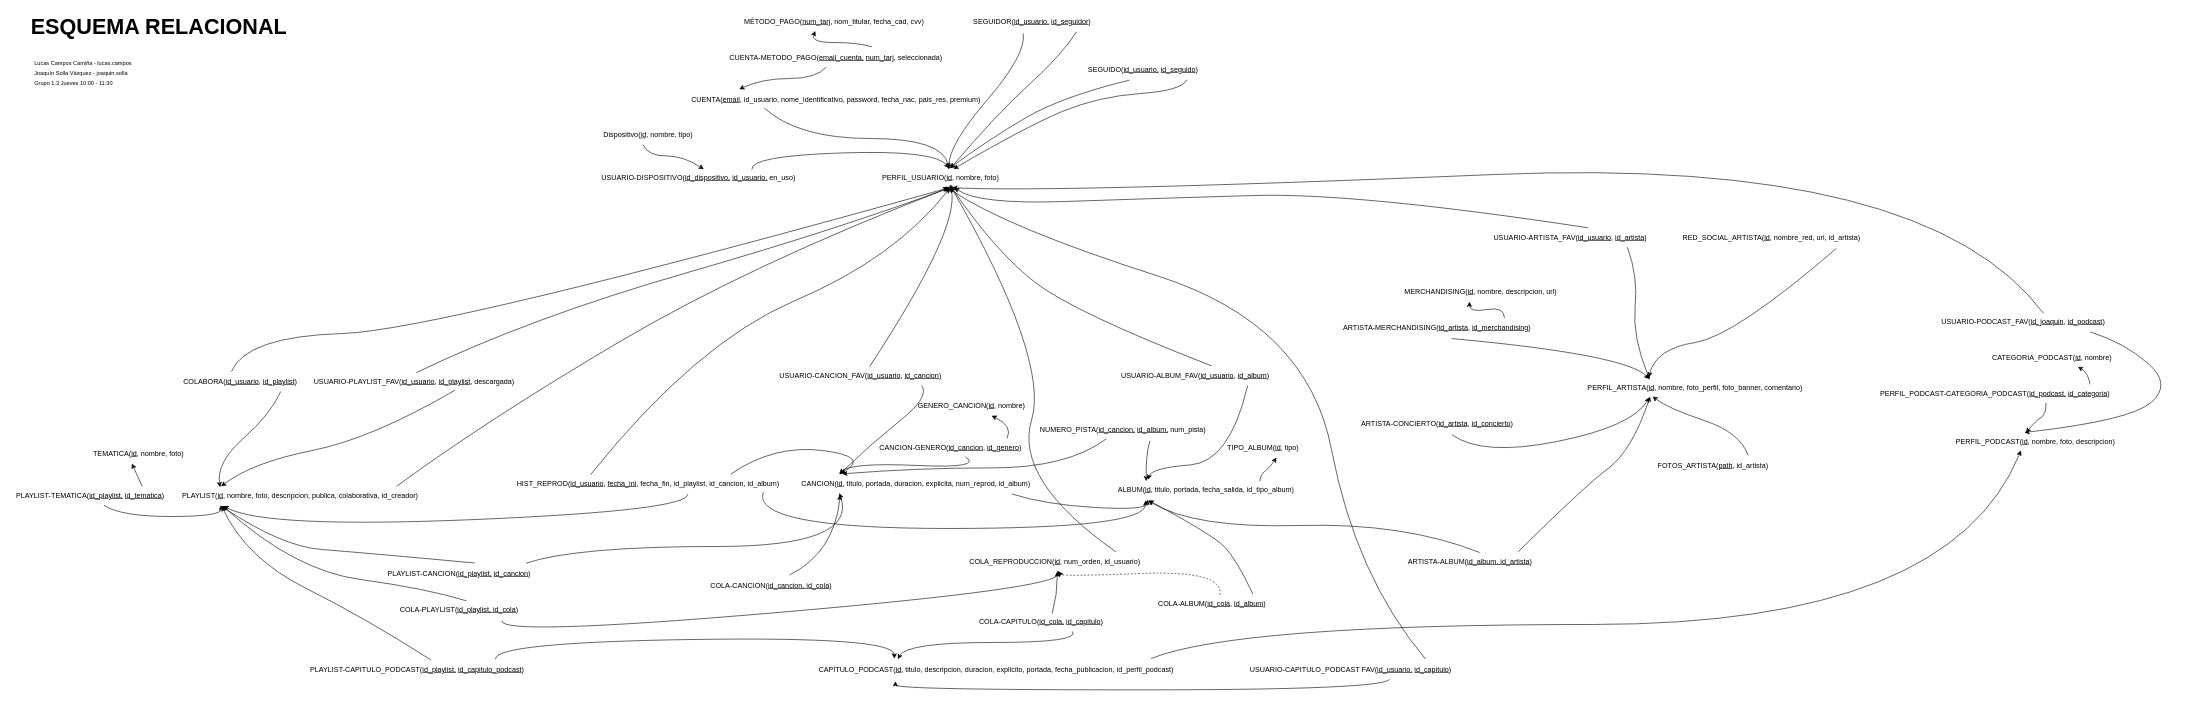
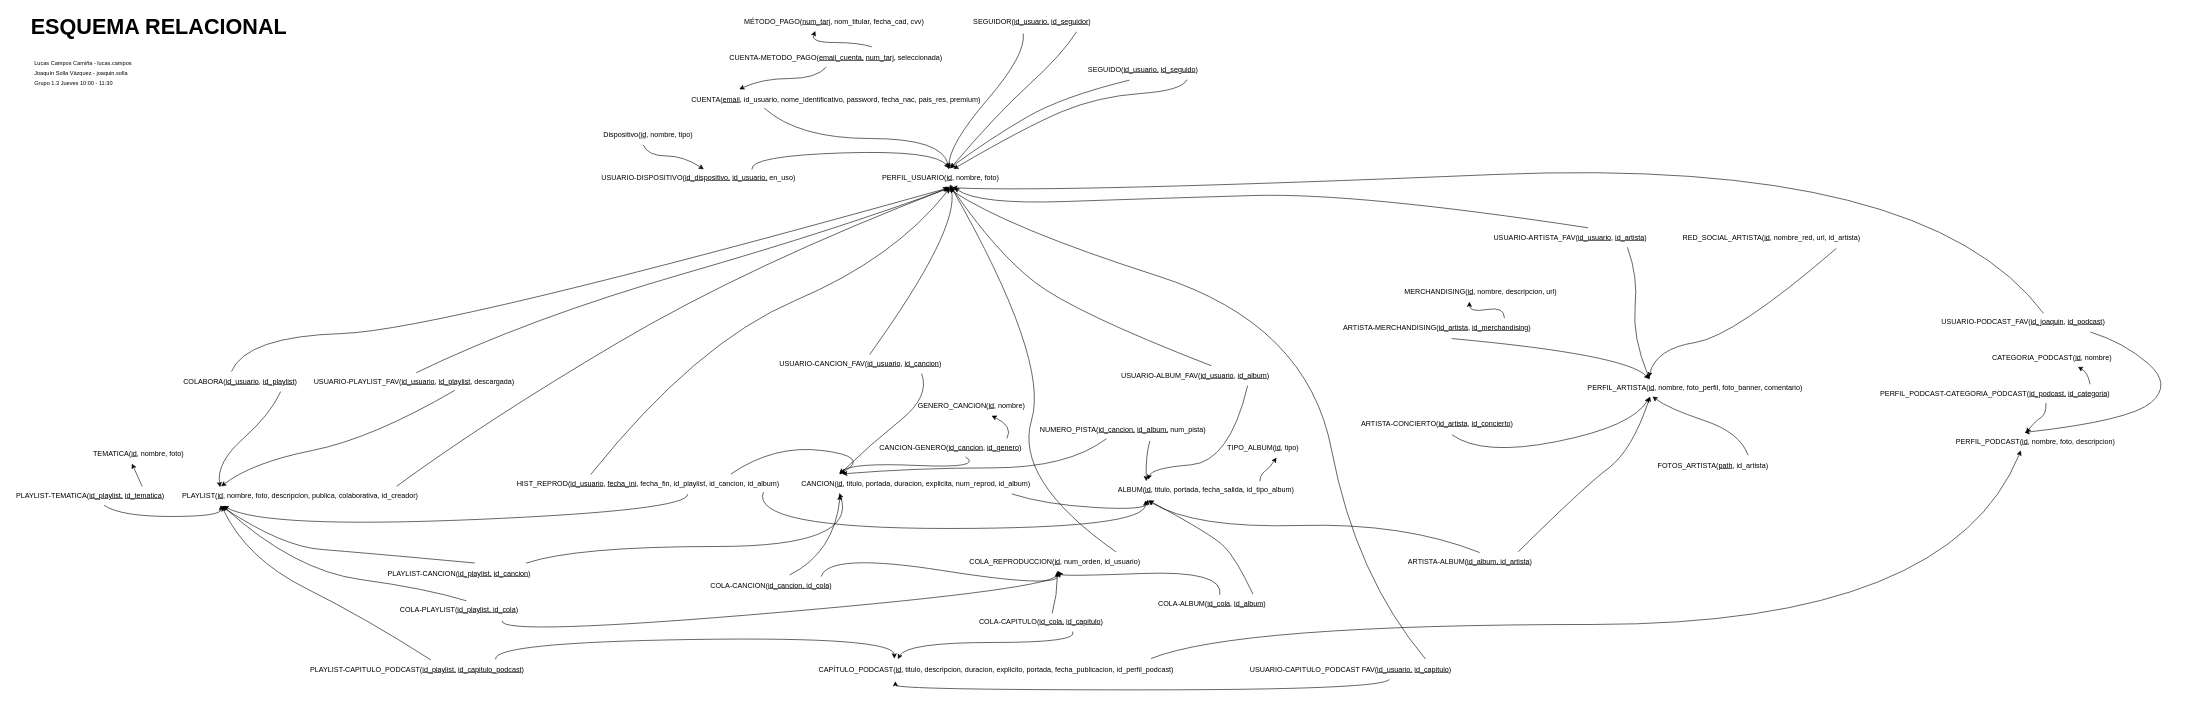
- <mxCell id="25" value="USUARIO-CANCION_FAV(&lt;u&gt;id_usuario&lt;/u&gt;, &lt;u&gt;id_cancion&lt;/u&gt;)" style="text;html=1;strokeColor=none;fillColor=none;align=center;verticalAlign=middle;whiteSpace=wrap;rounded=0;" parent="1" vertex="1"><mxGeometry x="1297" y="610" width="274" height="30" as="geometry" /></mxCell>
+ <mxCell id="25" value="USUARIO-CANCION_FAV(&lt;u&gt;id_usuario&lt;/u&gt;, &lt;u&gt;id_cancion&lt;/u&gt;)" style="text;html=1;strokeColor=none;fillColor=none;align=center;verticalAlign=middle;whiteSpace=wrap;rounded=0;" parent="1" vertex="1"><mxGeometry x="1297" y="590" width="274" height="30" as="geometry" /></mxCell>
+ <mxCell id="86" value="" style="curved=1;endArrow=classic;html=1;rounded=0;exitX=0.897;exitY=0.003;exitDx=0;exitDy=0;exitPerimeter=0;entryX=0.522;entryY=1.087;entryDx=0;entryDy=0;entryPerimeter=0;" parent="1" source="83" target="80" edge="1"><mxGeometry width="50" height="50" relative="1" as="geometry"><mxPoint x="1340" y="930" as="sourcePoint" /><mxPoint x="1390" y="880" as="targetPoint" /><Array as="points"><mxPoint x="1380" y="920" /><mxPoint x="1760" y="980" /></Array></mxGeometry></mxCell>
- <mxCell id="92" value="" style="curved=1;endArrow=classic;html=1;rounded=0;entryX=0.519;entryY=1.052;entryDx=0;entryDy=0;entryPerimeter=0;exitX=0.564;exitY=0.017;exitDx=0;exitDy=0;exitPerimeter=0;dashed=1;" parent="1" source="82" target="80" edge="1"><mxGeometry width="50" height="50" relative="1" as="geometry"><mxPoint x="1930" y="1060" as="sourcePoint" /><mxPoint x="1980" y="1010" as="targetPoint" /><Array as="points"><mxPoint x="2040" y="950" /><mxPoint x="1770" y="960" /></Array></mxGeometry></mxCell>
+ <mxCell id="92" value="" style="curved=1;endArrow=classic;html=1;rounded=0;entryX=0.519;entryY=1.052;entryDx=0;entryDy=0;entryPerimeter=0;exitX=0.564;exitY=0.017;exitDx=0;exitDy=0;exitPerimeter=0;" parent="1" source="82" target="80" edge="1"><mxGeometry width="50" height="50" relative="1" as="geometry"><mxPoint x="1930" y="1060" as="sourcePoint" /><mxPoint x="1980" y="1010" as="targetPoint" /><Array as="points"><mxPoint x="2040" y="950" /><mxPoint x="1770" y="960" /></Array></mxGeometry></mxCell>
